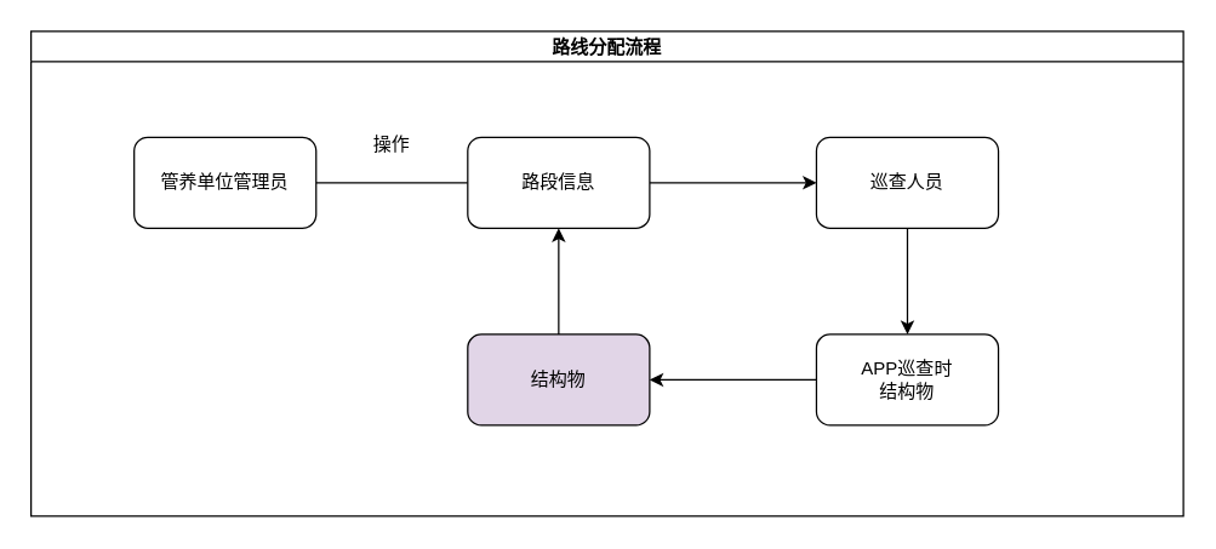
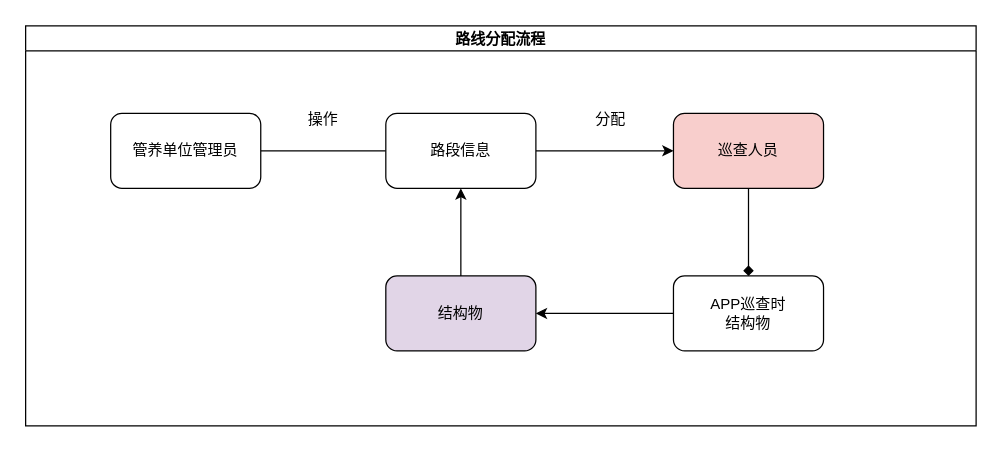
+ <mxCell id="10" value="分配" style="text;strokeColor=none;align=center;fillColor=none;html=1;verticalAlign=middle;whiteSpace=wrap;rounded=0;" vertex="1" parent="2"><mxGeometry x="438" y="60" width="60" height="30" as="geometry" /></mxCell>
- <mxCell id="9" value="巡查人员" style="rounded=1;whiteSpace=wrap;html=1;" vertex="1" parent="2"><mxGeometry x="518" y="70" width="120" height="60" as="geometry" /></mxCell>
+ <mxCell id="9" value="巡查人员" style="rounded=1;whiteSpace=wrap;html=1;fillColor=#f8cecc;" vertex="1" parent="2"><mxGeometry x="518" y="70" width="120" height="60" as="geometry" /></mxCell>
- <mxCell id="8" style="edgeStyle=orthogonalEdgeStyle;rounded=0;orthogonalLoop=1;jettySize=auto;html=1;entryX=0.5;entryY=0;entryDx=0;entryDy=0;" edge="1" parent="2" source="9" target="14"><mxGeometry relative="1" as="geometry" /></mxCell>
+ <mxCell id="8" style="edgeStyle=orthogonalEdgeStyle;rounded=0;orthogonalLoop=1;jettySize=auto;html=1;entryX=0.5;entryY=0;entryDx=0;entryDy=0;endArrow=diamond;" edge="1" parent="2" source="9" target="14"><mxGeometry relative="1" as="geometry" /></mxCell>
